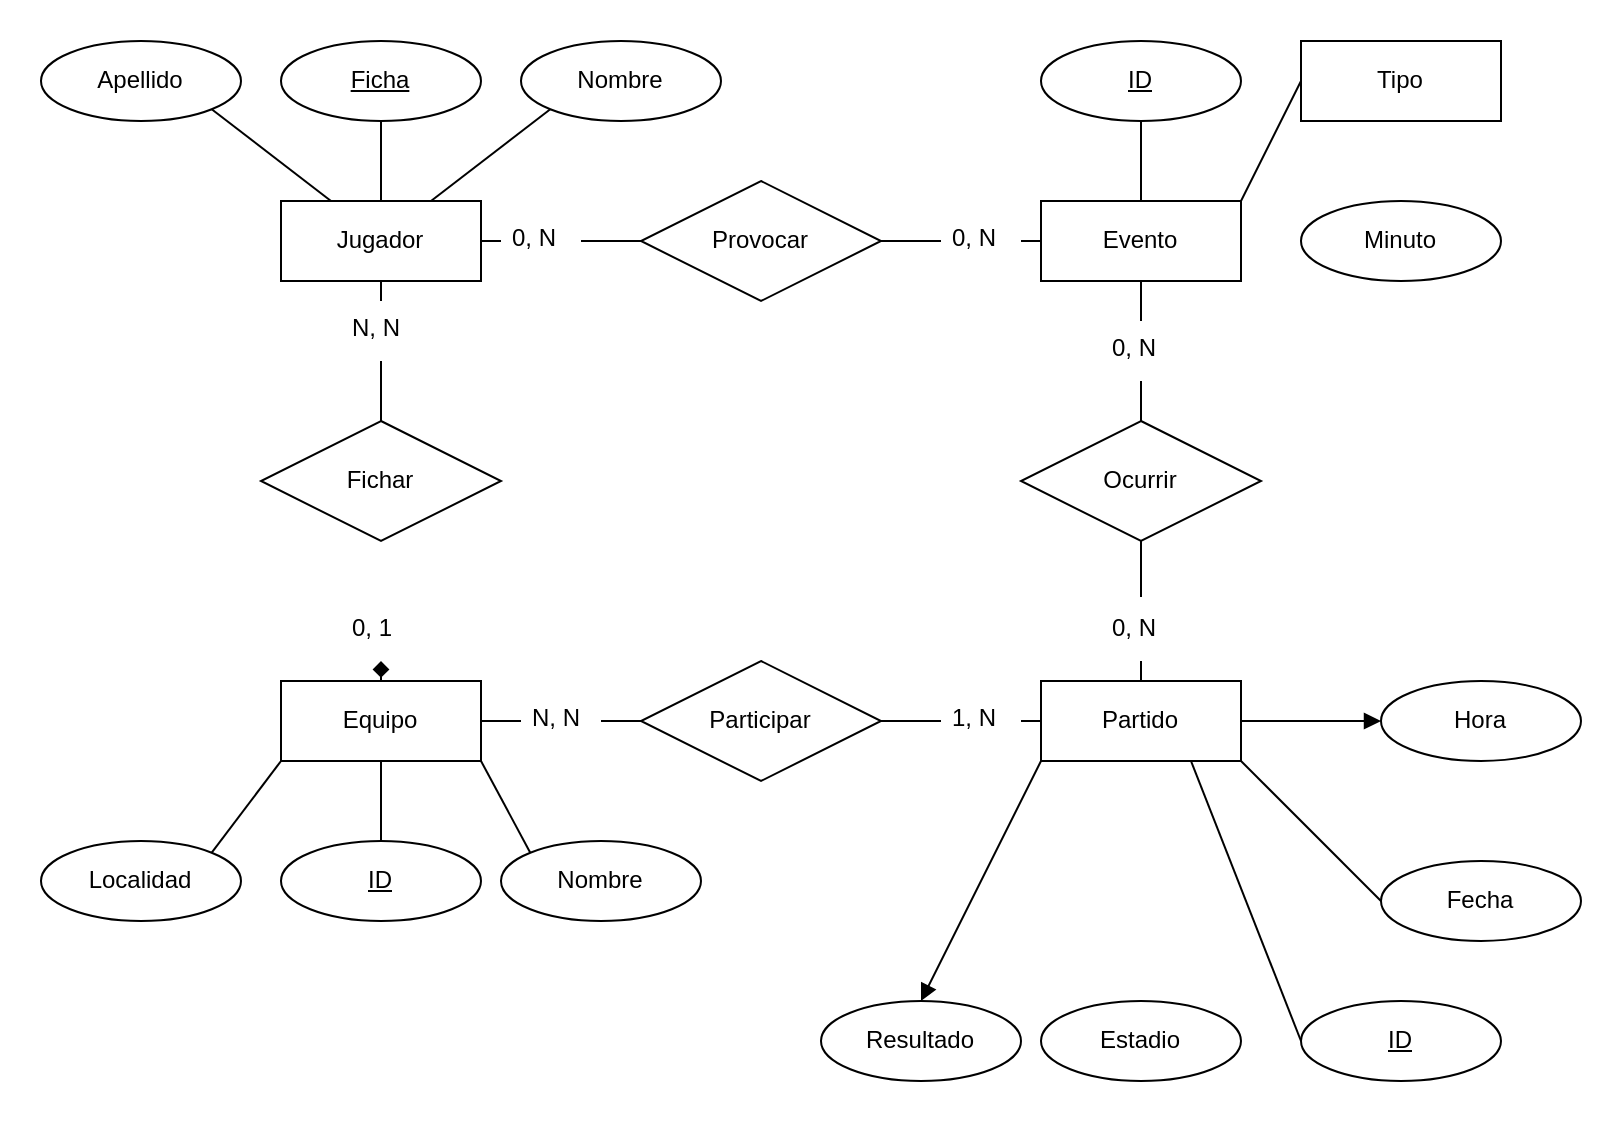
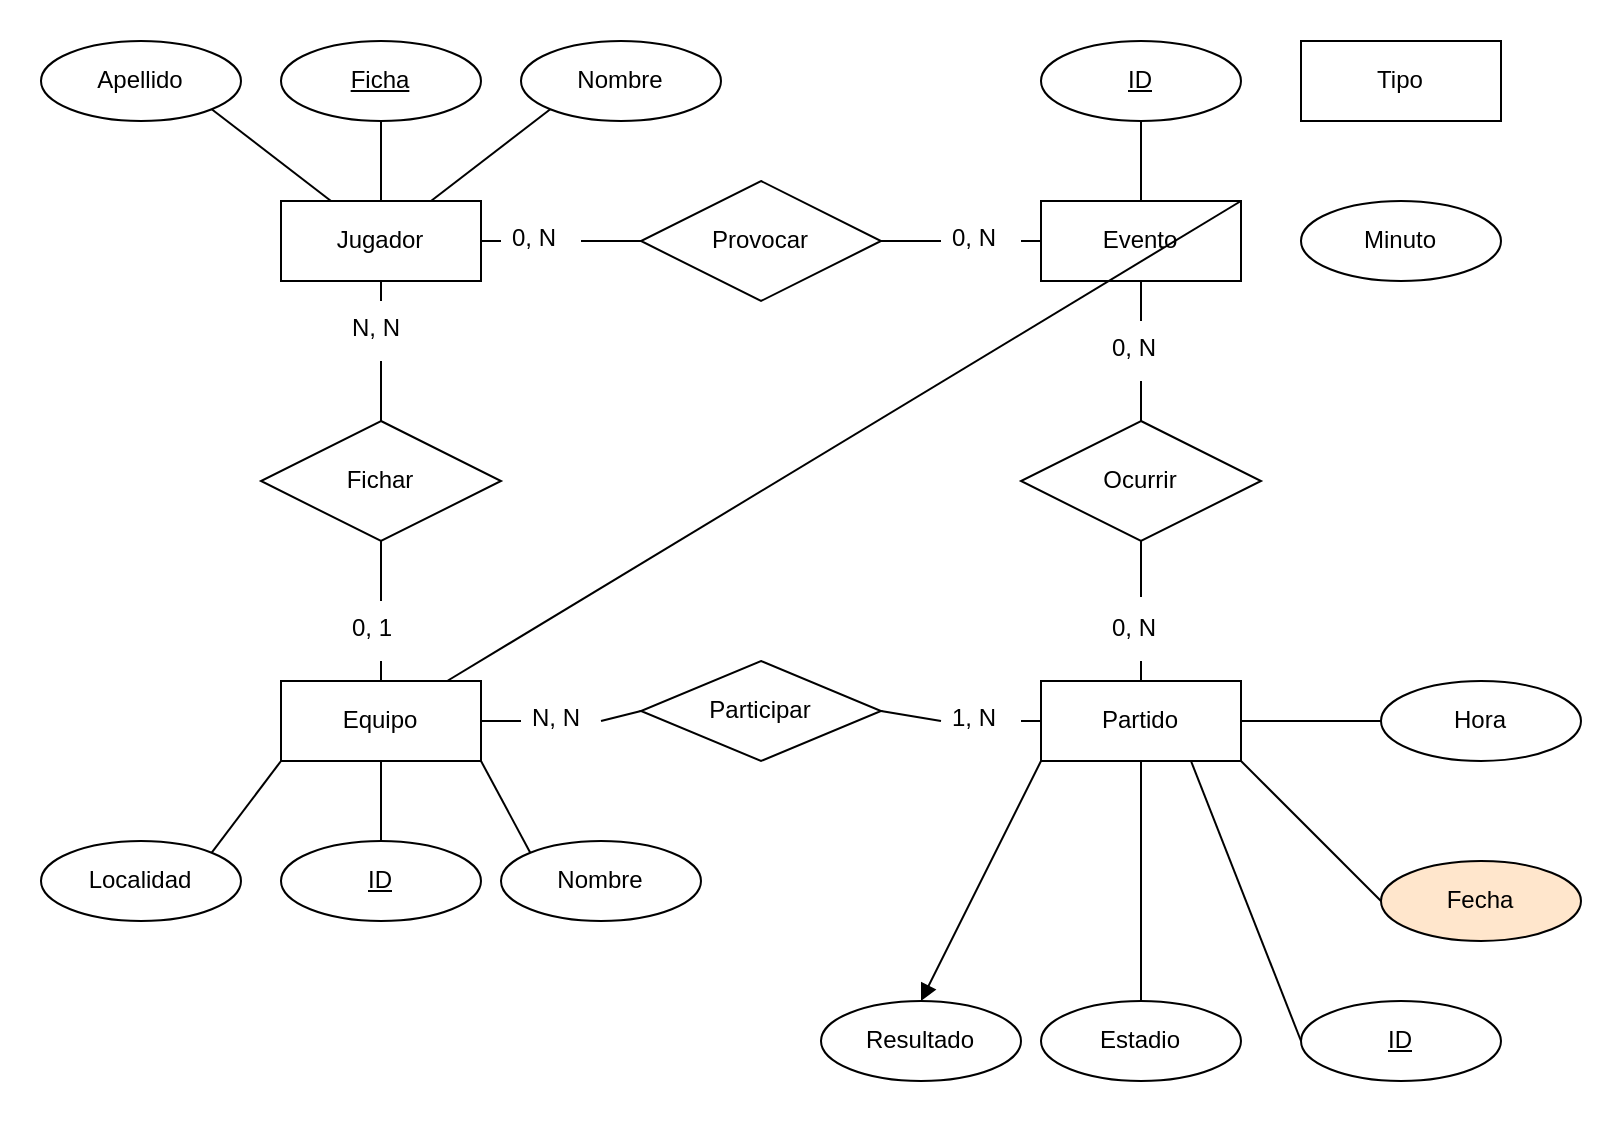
- <mxCell id="60" value="" style="endArrow=none;html=1;rounded=0;exitX=1;exitY=0;exitDx=0;exitDy=0;entryX=0;entryY=0.5;entryDx=0;entryDy=0;" edge="1" parent="1" source="25" target="28"><mxGeometry relative="1" as="geometry"><mxPoint x="280" y="510" as="sourcePoint" /><mxPoint x="280" y="470" as="targetPoint" /></mxGeometry></mxCell>
+ <mxCell id="60" value="" style="endArrow=none;html=1;rounded=0;exitX=1;exitY=0;exitDx=0;exitDy=0;" edge="1" parent="1" source="25" target="6"><mxGeometry relative="1" as="geometry"><mxPoint x="280" y="510" as="sourcePoint" /><mxPoint x="280" y="470" as="targetPoint" /></mxGeometry></mxCell>
+ <mxCell id="14" value="" style="endArrow=none;html=1;rounded=0;exitX=0.5;exitY=0;exitDx=0;exitDy=0;exitPerimeter=0;entryX=0.5;entryY=1;entryDx=0;entryDy=0;" edge="1" parent="1" source="11" target="10"><mxGeometry relative="1" as="geometry"><mxPoint x="340" y="300" as="sourcePoint" /><mxPoint x="500" y="300" as="targetPoint" /></mxGeometry></mxCell>
- <mxCell id="13" value="" style="endArrow=diamond;html=1;rounded=0;exitX=0.5;exitY=0;exitDx=0;exitDy=0;entryX=0.5;entryY=1;entryDx=0;entryDy=0;entryPerimeter=0;" edge="1" parent="1" source="6" target="11"><mxGeometry relative="1" as="geometry"><mxPoint x="340" y="300" as="sourcePoint" /><mxPoint x="500" y="300" as="targetPoint" /></mxGeometry></mxCell>
+ <mxCell id="13" value="" style="endArrow=none;html=1;rounded=0;exitX=0.5;exitY=0;exitDx=0;exitDy=0;entryX=0.5;entryY=1;entryDx=0;entryDy=0;entryPerimeter=0;" edge="1" parent="1" source="6" target="11"><mxGeometry relative="1" as="geometry"><mxPoint x="340" y="300" as="sourcePoint" /><mxPoint x="500" y="300" as="targetPoint" /></mxGeometry></mxCell>
- <mxCell id="22" value="Participar" style="shape=rhombus;perimeter=rhombusPerimeter;whiteSpace=wrap;html=1;align=center;" vertex="1" parent="1"><mxGeometry x="320" y="330" width="120" height="60" as="geometry" /></mxCell>
+ <mxCell id="22" value="Participar" style="shape=rhombus;perimeter=rhombusPerimeter;whiteSpace=wrap;html=1;align=center;" vertex="1" parent="1"><mxGeometry x="320" y="330" width="120" height="50" as="geometry" /></mxCell>
- <mxCell id="58" value="" style="endArrow=block;html=1;rounded=0;exitX=1;exitY=0.5;exitDx=0;exitDy=0;entryX=0;entryY=0.5;entryDx=0;entryDy=0;" edge="1" parent="1" source="17" target="23"><mxGeometry relative="1" as="geometry"><mxPoint x="260" y="490" as="sourcePoint" /><mxPoint x="260" y="450" as="targetPoint" /></mxGeometry></mxCell>
+ <mxCell id="58" value="" style="endArrow=none;html=1;rounded=0;exitX=1;exitY=0.5;exitDx=0;exitDy=0;entryX=0;entryY=0.5;entryDx=0;entryDy=0;" edge="1" parent="1" source="17" target="23"><mxGeometry relative="1" as="geometry"><mxPoint x="260" y="490" as="sourcePoint" /><mxPoint x="260" y="450" as="targetPoint" /></mxGeometry></mxCell>
+ <mxCell id="55" value="" style="endArrow=none;html=1;rounded=0;exitX=0.5;exitY=1;exitDx=0;exitDy=0;entryX=0.5;entryY=0;entryDx=0;entryDy=0;" edge="1" parent="1" source="17" target="20"><mxGeometry relative="1" as="geometry"><mxPoint x="230" y="460" as="sourcePoint" /><mxPoint x="230" y="420" as="targetPoint" /></mxGeometry></mxCell>
- <mxCell id="19" value="Fecha" style="ellipse;whiteSpace=wrap;html=1;align=center;" vertex="1" parent="1"><mxGeometry x="690" y="430" width="100" height="40" as="geometry" /></mxCell>
+ <mxCell id="19" value="Fecha" style="ellipse;whiteSpace=wrap;html=1;align=center;fillColor=#ffe6cc;" vertex="1" parent="1"><mxGeometry x="690" y="430" width="100" height="40" as="geometry" /></mxCell>
